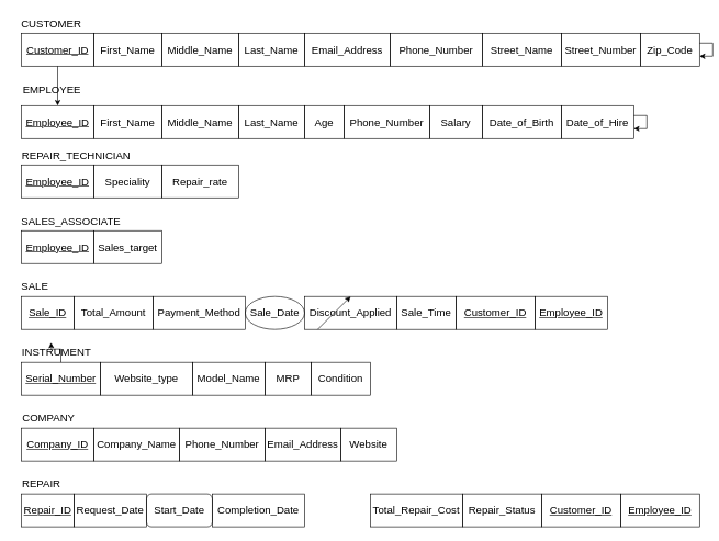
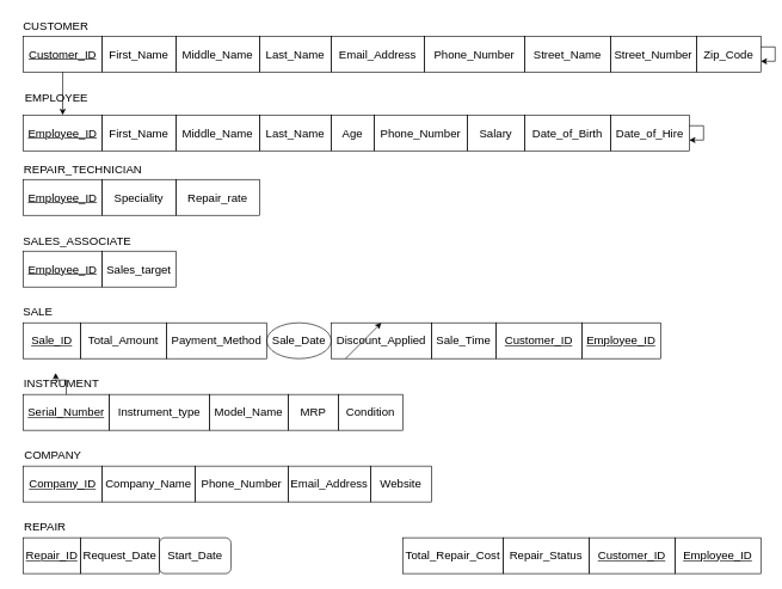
- <mxCell id="27" value="&lt;span style=&quot;font-size: 16px;&quot;&gt;Website_type&lt;/span&gt;" style="whiteSpace=wrap;html=1;align=center;fillColor=none;fontColor=light-dark(#000000,#000000);labelBorderColor=none;strokeColor=light-dark(#000000,#000000);" parent="1" vertex="1"><mxGeometry x="152" y="550" width="140" height="50" as="geometry" /></mxCell>
+ <mxCell id="27" value="&lt;span style=&quot;font-size: 16px;&quot;&gt;Instrument_type&lt;/span&gt;" style="whiteSpace=wrap;html=1;align=center;fillColor=none;fontColor=light-dark(#000000,#000000);labelBorderColor=none;strokeColor=light-dark(#000000,#000000);" parent="1" vertex="1"><mxGeometry x="152" y="550" width="140" height="50" as="geometry" /></mxCell>
- <mxCell id="50" value="&lt;span style=&quot;font-size: 16px;&quot;&gt;Completion_Date&lt;/span&gt;" style="whiteSpace=wrap;html=1;align=center;fillColor=none;fontColor=light-dark(#000000,#000000);labelBorderColor=none;strokeColor=light-dark(#000000,#000000);" parent="48" vertex="1"><mxGeometry x="290" width="140" height="50" as="geometry" /></mxCell>
